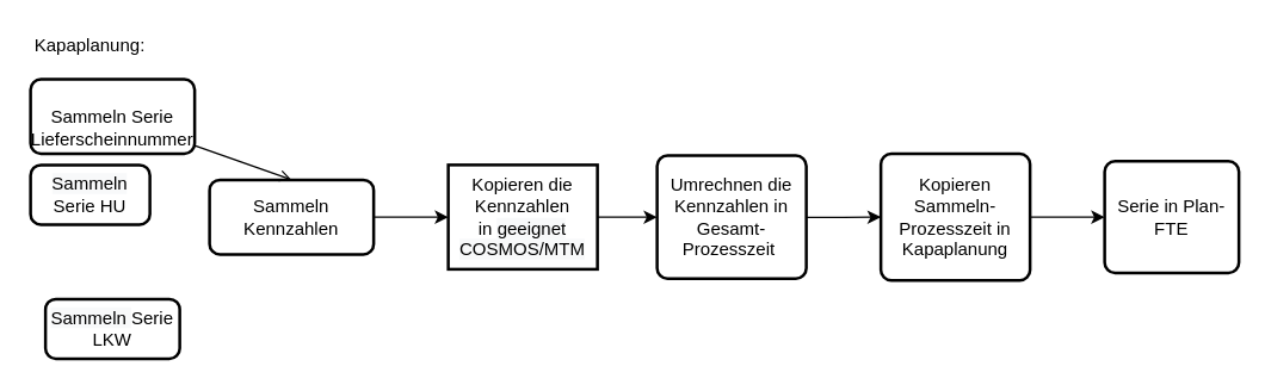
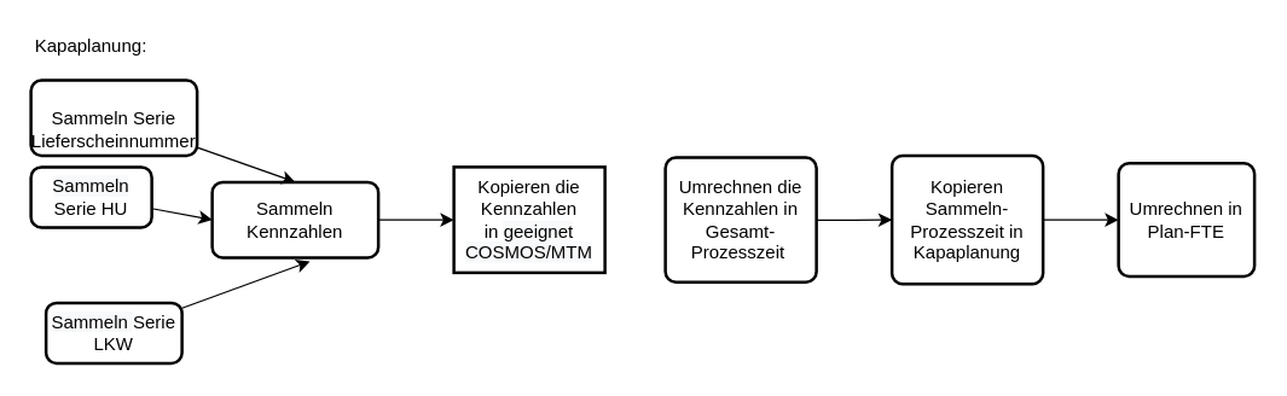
- <mxCell id="13" parent="1" style="edgeStyle=none;rounded=0;orthogonalLoop=1;jettySize=auto;html=1;entryX=0.5;entryY=0;entryDx=0;entryDy=0;endArrow=open;" edge="1" source="14" target="3"><mxGeometry as="geometry" relative="1" /></mxCell>
+ <mxCell id="13" parent="1" style="edgeStyle=none;rounded=0;orthogonalLoop=1;jettySize=auto;html=1;entryX=0.5;entryY=0;entryDx=0;entryDy=0;" edge="1" source="14" target="3"><mxGeometry as="geometry" relative="1" /></mxCell>
+ <mxCell id="11" parent="1" style="rounded=0;orthogonalLoop=1;jettySize=auto;html=1;entryX=0;entryY=0.5;entryDx=0;entryDy=0;" edge="1" source="12" target="3"><mxGeometry as="geometry" relative="1" /></mxCell>
- <mxCell id="8" parent="1" style="edgeStyle=orthogonalEdgeStyle;rounded=0;orthogonalLoop=1;jettySize=auto;html=1;" edge="1" source="9" target="5"><mxGeometry as="geometry" relative="1" /></mxCell>
- <mxCell id="10" value="Serie in Plan-FTE" parent="1" style="rounded=1;whiteSpace=wrap;html=1;absoluteArcSize=1;arcSize=14;strokeWidth=2;" vertex="1"><mxGeometry as="geometry" y="107.5" x="740" width="90" height="75" /></mxCell>
+ <mxCell id="10" value="Umrechnen in Plan-FTE" parent="1" style="rounded=1;whiteSpace=wrap;html=1;absoluteArcSize=1;arcSize=14;strokeWidth=2;" vertex="1"><mxGeometry as="geometry" y="107.5" x="740" width="90" height="75" /></mxCell>
+ <mxCell id="15" parent="1" style="rounded=0;orthogonalLoop=1;jettySize=auto;html=1;entryX=0.588;entryY=1.05;entryDx=0;entryDy=0;entryPerimeter=0;" edge="1" source="16" target="3"><mxGeometry as="geometry" relative="1" /></mxCell>
